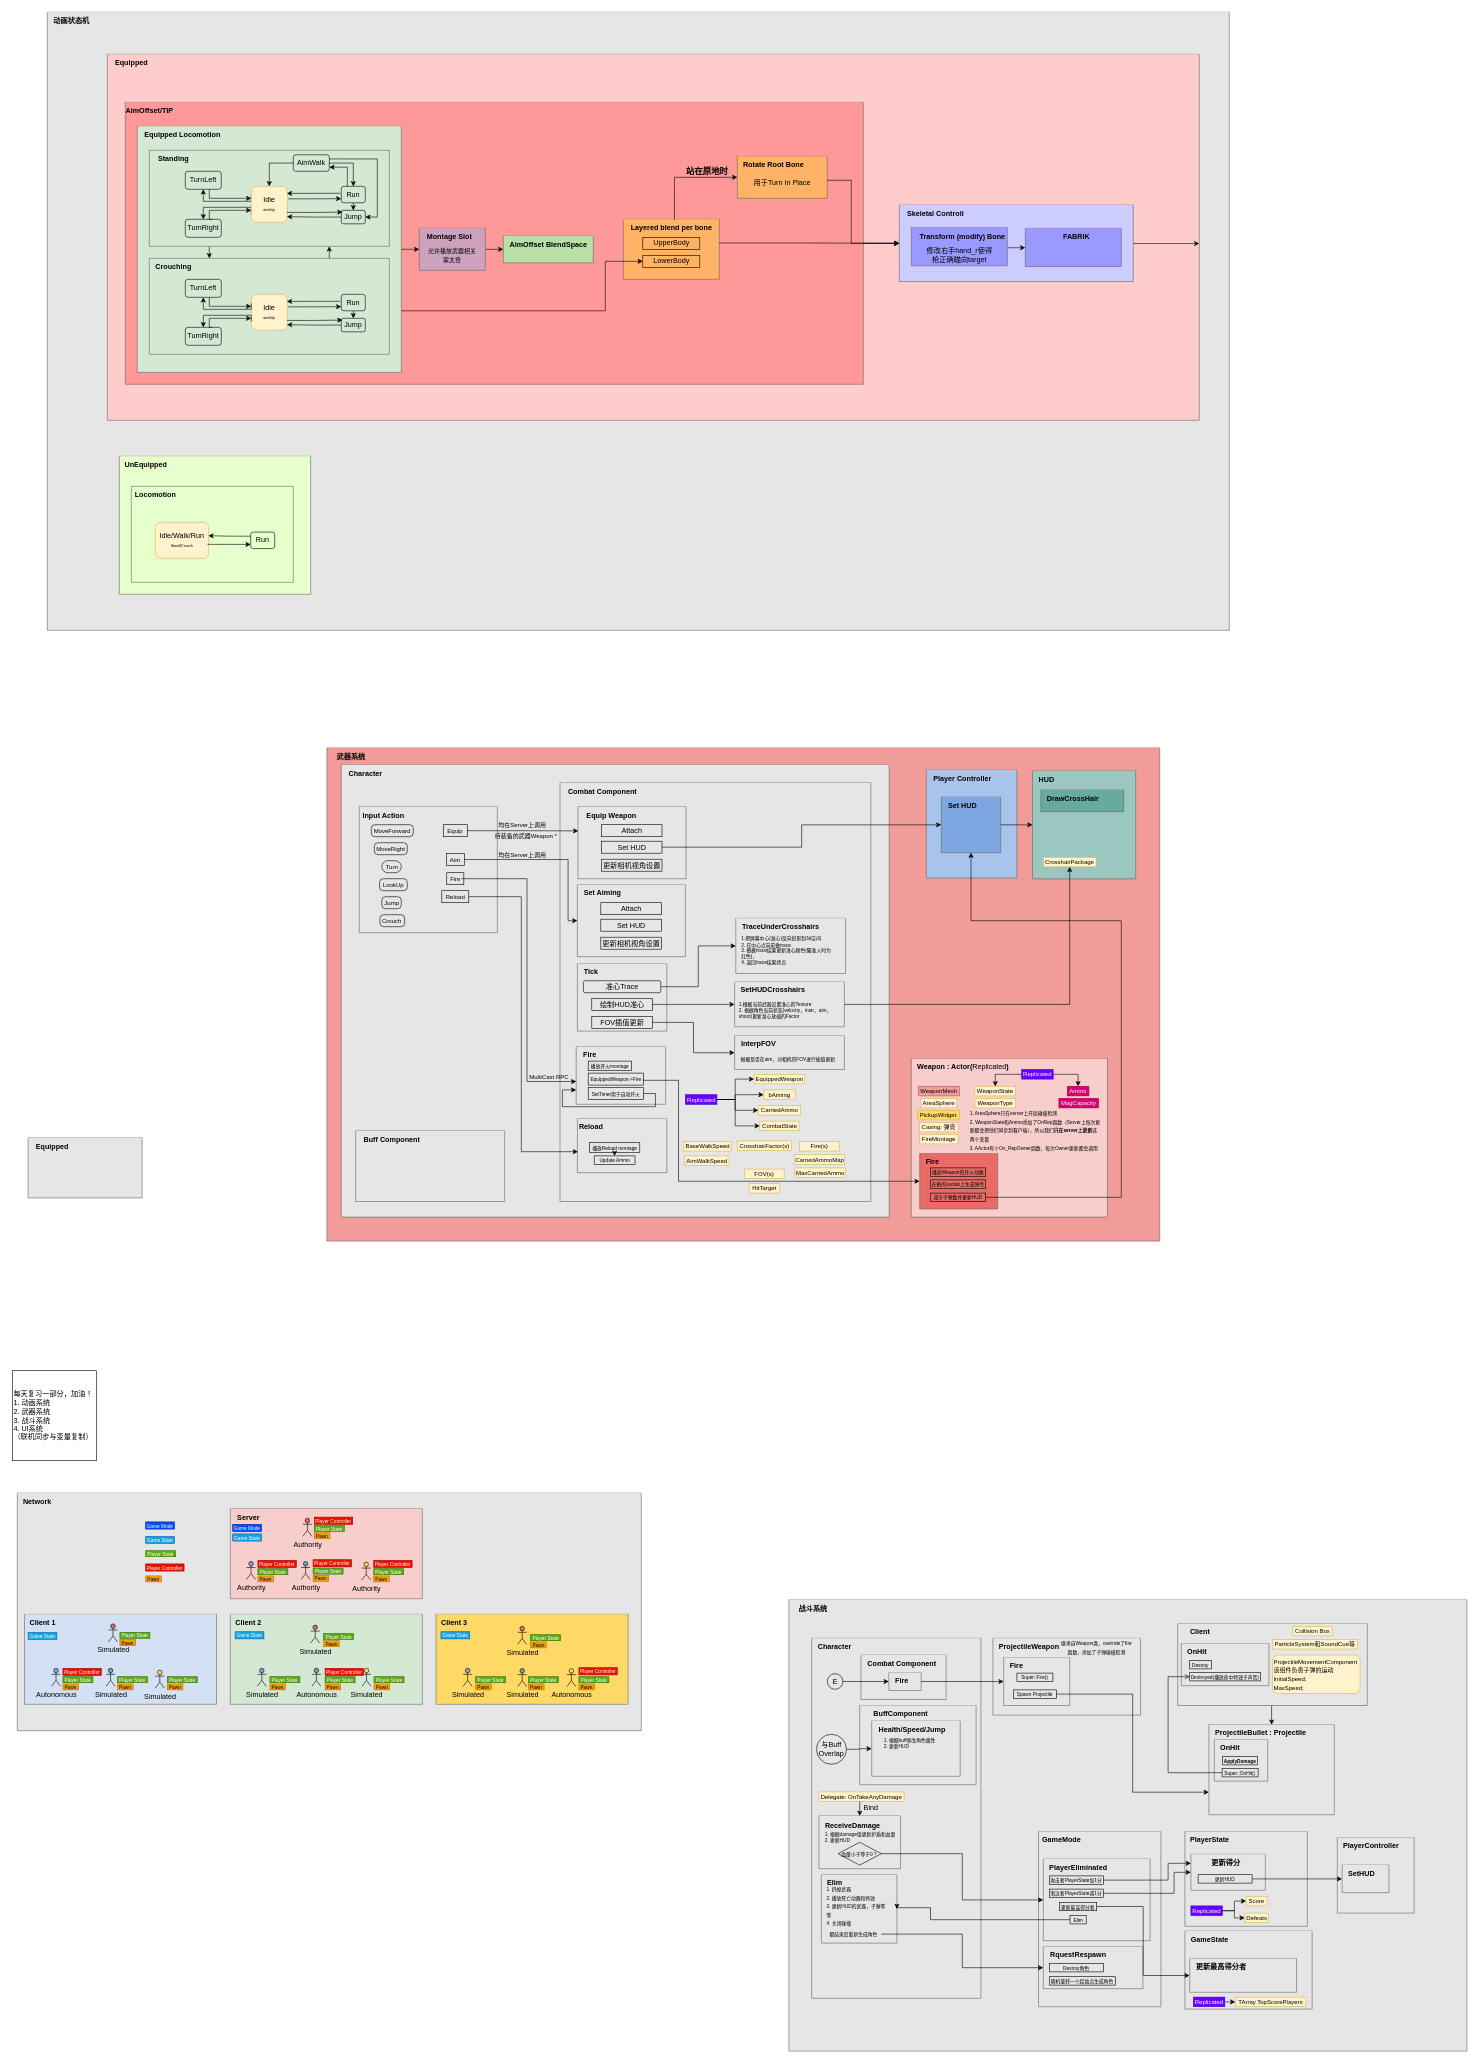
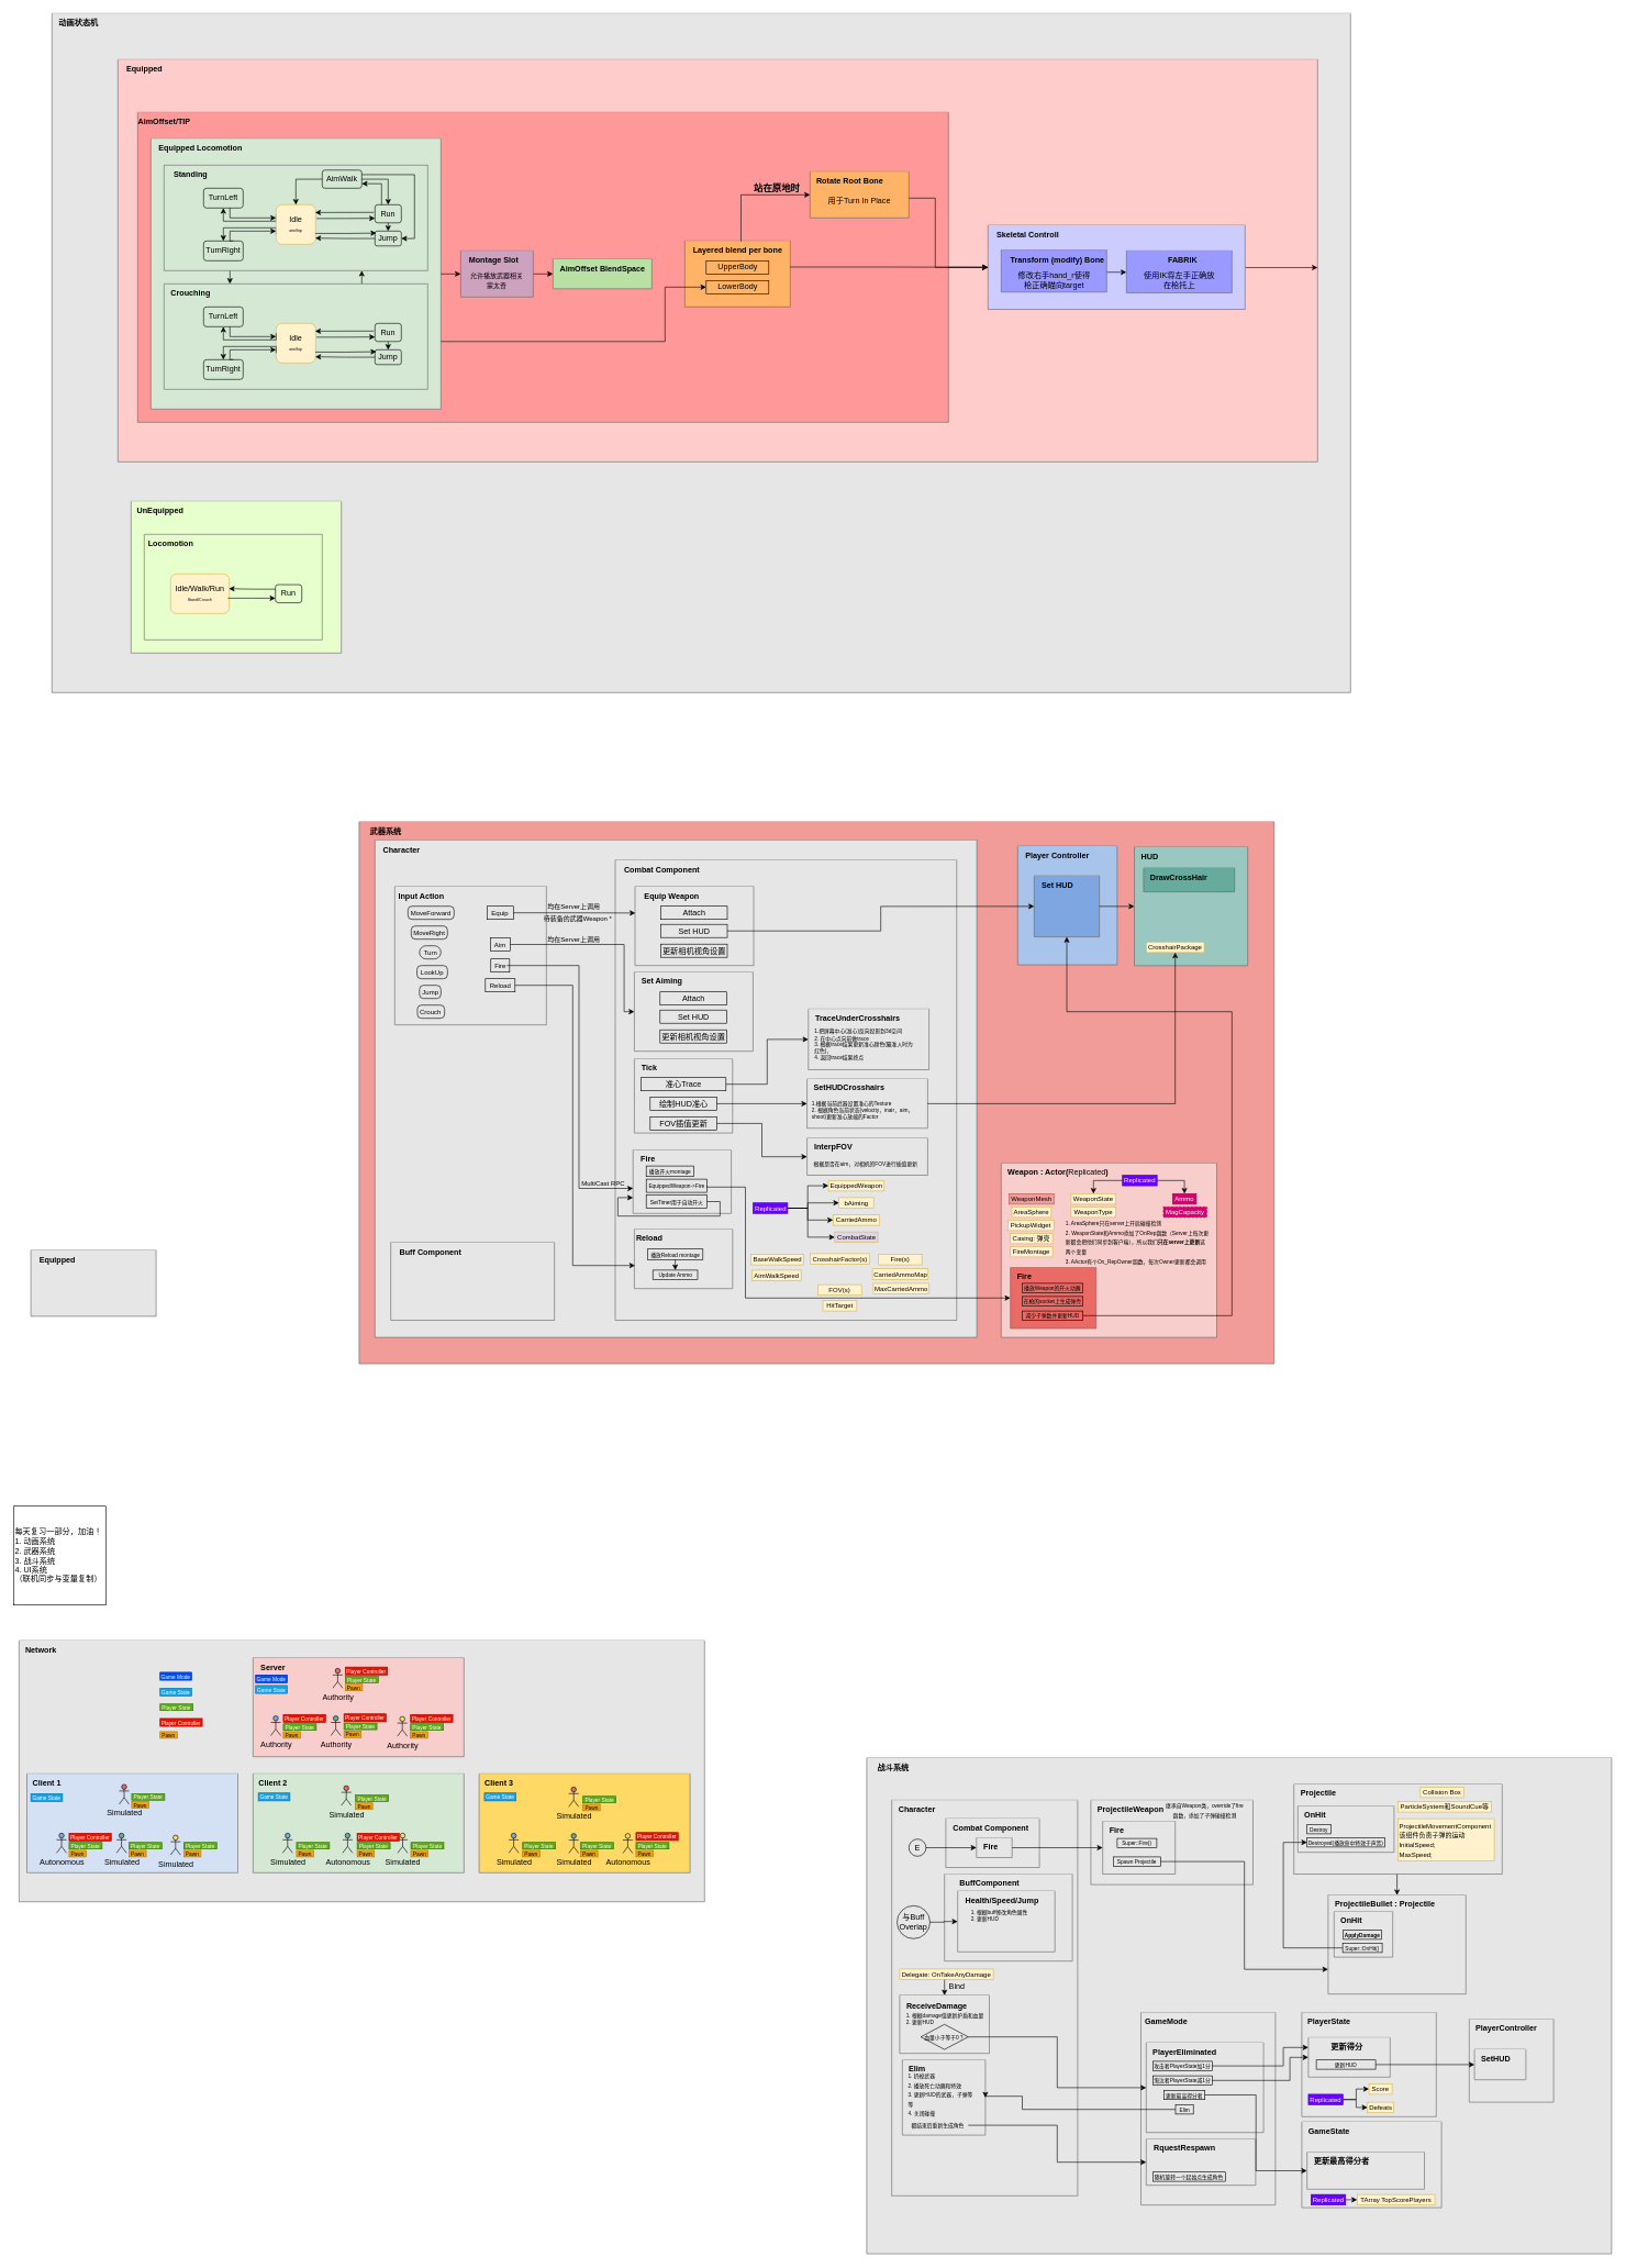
+ <mxCell id="79" value="使用IK将左手正确放在枪托上" style="text;html=1;strokeColor=none;fillColor=none;align=center;verticalAlign=middle;whiteSpace=wrap;rounded=0;" vertex="1" parent="77"><mxGeometry x="22.5" y="30" width="115" height="30" as="geometry" /></mxCell>
- <mxCell id="174" value="准心Trace" style="whiteSpace=wrap;html=1;fillColor=none;rounded=1;" vertex="1" parent="172"><mxGeometry x="10" y="28" width="129" height="20" as="geometry" /></mxCell>
+ <mxCell id="174" value="准心Trace" style="rounded=0;whiteSpace=wrap;html=1;fillColor=none;" vertex="1" parent="172"><mxGeometry x="10" y="28" width="129" height="20" as="geometry" /></mxCell>
- <mxCell id="245" value="&lt;font style=&quot;font-size: 10px;&quot;&gt;MagCapacity&lt;/font&gt;" style="rounded=0;whiteSpace=wrap;html=1;fillColor=#d80073;strokeColor=#A50040;fontColor=#ffffff;" vertex="1" parent="238"><mxGeometry x="246" y="66" width="66" height="16" as="geometry" /></mxCell>
+ <mxCell id="245" value="&lt;font style=&quot;font-size: 10px;&quot;&gt;MagCapacity&lt;/font&gt;" style="rounded=0;whiteSpace=wrap;html=1;fillColor=#d80073;strokeColor=#A50040;fontColor=#ffffff;dashed=1;" vertex="1" parent="238"><mxGeometry x="246" y="66" width="66" height="16" as="geometry" /></mxCell>
- <mxCell id="242" value="&lt;font style=&quot;font-size: 10px;&quot;&gt;PickupWidget&lt;/font&gt;" style="rounded=0;whiteSpace=wrap;html=1;fillColor=#ffd966;strokeColor=#d6b656;" vertex="1" parent="238"><mxGeometry x="10" y="86" width="70" height="16" as="geometry" /></mxCell>
+ <mxCell id="242" value="&lt;font style=&quot;font-size: 10px;&quot;&gt;PickupWidget&lt;/font&gt;" style="rounded=0;whiteSpace=wrap;html=1;fillColor=#fff2cc;strokeColor=#d6b656;" vertex="1" parent="238"><mxGeometry x="10" y="86" width="70" height="16" as="geometry" /></mxCell>
- <mxCell id="204" value="&lt;font style=&quot;font-size: 10px;&quot;&gt;CombatState&lt;/font&gt;" style="rounded=0;whiteSpace=wrap;html=1;fillColor=#fff2cc;strokeColor=#d6b656;" vertex="1" parent="160"><mxGeometry x="333" y="564" width="65.5" height="16" as="geometry" /></mxCell>
+ <mxCell id="204" value="&lt;font style=&quot;font-size: 10px;&quot;&gt;CombatState&lt;/font&gt;" style="rounded=0;whiteSpace=wrap;html=1;fillColor=#e1d5e7;strokeColor=#d6b656;" vertex="1" parent="160"><mxGeometry x="333" y="564" width="65.5" height="16" as="geometry" /></mxCell>
- <mxCell id="198" value="&lt;font style=&quot;font-size: 8px;&quot;&gt;播放Reload montage&lt;/font&gt;" style="rounded=0;whiteSpace=wrap;html=1;fillColor=none;" vertex="1" parent="195"><mxGeometry x="20" y="40" width="84" height="16" as="geometry" /></mxCell>
+ <mxCell id="198" value="&lt;font style=&quot;font-size: 8px;&quot;&gt;播放Reload montage&lt;/font&gt;" style="rounded=0;whiteSpace=wrap;html=1;fillColor=none;" vertex="1" parent="195"><mxGeometry x="20" y="30" width="84" height="16" as="geometry" /></mxCell>
- <mxCell id="305" value="&lt;b&gt;Client&lt;/b&gt;" style="text;html=1;align=center;verticalAlign=middle;resizable=0;points=[];autosize=1;strokeColor=none;fillColor=none;" vertex="1" parent="304"><mxGeometry width="74" height="28" as="geometry" /></mxCell>
+ <mxCell id="305" value="&lt;b&gt;Projectile&lt;/b&gt;" style="text;html=1;align=center;verticalAlign=middle;resizable=0;points=[];autosize=1;strokeColor=none;fillColor=none;" vertex="1" parent="304"><mxGeometry width="74" height="28" as="geometry" /></mxCell>
- <mxCell id="307" value="&lt;font style=&quot;&quot;&gt;&lt;span style=&quot;font-size: 10px;&quot;&gt;ProjectileMovementComponent&lt;/span&gt;&lt;br&gt;&lt;span style=&quot;font-size: 10px;&quot;&gt;该组件负责子弹的运动&lt;/span&gt;&lt;br&gt;&lt;div style=&quot;&quot;&gt;&lt;span style=&quot;font-size: 10px;&quot;&gt;InitialSpeed;&lt;/span&gt;&lt;/div&gt;&lt;div style=&quot;&quot;&gt;&lt;span style=&quot;font-size: 10px;&quot;&gt;MaxSpeed;&lt;/span&gt;&lt;/div&gt;&lt;/font&gt;" style="whiteSpace=wrap;html=1;fillColor=#fff2cc;strokeColor=#d6b656;align=left;rounded=1;" vertex="1" parent="304"><mxGeometry x="158" y="52" width="146" height="64" as="geometry" /></mxCell>
+ <mxCell id="307" value="&lt;font style=&quot;&quot;&gt;&lt;span style=&quot;font-size: 10px;&quot;&gt;ProjectileMovementComponent&lt;/span&gt;&lt;br&gt;&lt;span style=&quot;font-size: 10px;&quot;&gt;该组件负责子弹的运动&lt;/span&gt;&lt;br&gt;&lt;div style=&quot;&quot;&gt;&lt;span style=&quot;font-size: 10px;&quot;&gt;InitialSpeed;&lt;/span&gt;&lt;/div&gt;&lt;div style=&quot;&quot;&gt;&lt;span style=&quot;font-size: 10px;&quot;&gt;MaxSpeed;&lt;/span&gt;&lt;/div&gt;&lt;/font&gt;" style="rounded=0;whiteSpace=wrap;html=1;fillColor=#fff2cc;strokeColor=#d6b656;align=left;" vertex="1" parent="304"><mxGeometry x="158" y="52" width="146" height="64" as="geometry" /></mxCell>
- <mxCell id="314" style="edgeStyle=orthogonalEdgeStyle;rounded=0;orthogonalLoop=1;jettySize=auto;html=1;exitX=0;exitY=0.5;exitDx=0;exitDy=0;entryX=0;entryY=0.5;entryDx=0;entryDy=0;endArrow=open;" edge="1" parent="261" source="294" target="312"><mxGeometry relative="1" as="geometry"><Array as="points"><mxPoint x="632" y="288" /><mxPoint x="632" y="128" /></Array></mxGeometry></mxCell>
+ <mxCell id="314" style="edgeStyle=orthogonalEdgeStyle;rounded=0;orthogonalLoop=1;jettySize=auto;html=1;exitX=0;exitY=0.5;exitDx=0;exitDy=0;entryX=0;entryY=0.5;entryDx=0;entryDy=0;" edge="1" parent="261" source="294" target="312"><mxGeometry relative="1" as="geometry"><Array as="points"><mxPoint x="632" y="288" /><mxPoint x="632" y="128" /></Array></mxGeometry></mxCell>
- <mxCell id="326" value="&lt;font style=&quot;font-size: 8px;&quot;&gt;Destroy角色&lt;/font&gt;" style="rounded=0;whiteSpace=wrap;html=1;fillColor=none;" vertex="1" parent="324"><mxGeometry x="10" y="28" width="90" height="14" as="geometry" /></mxCell>
